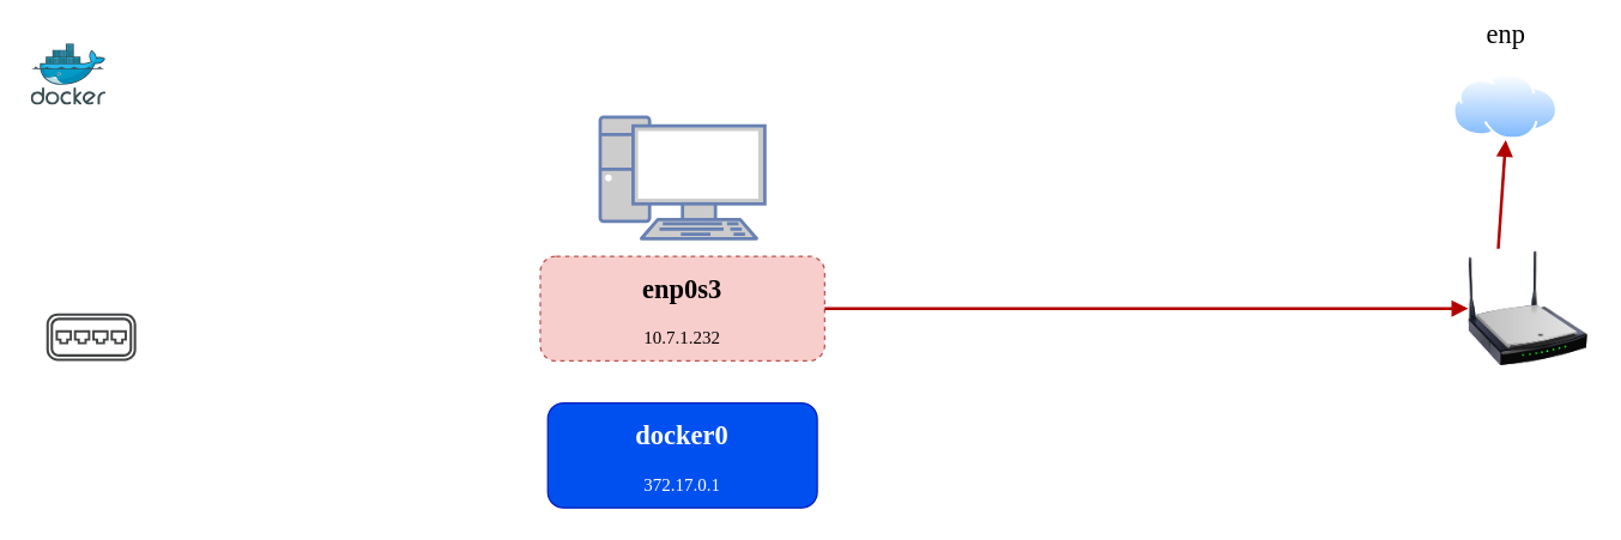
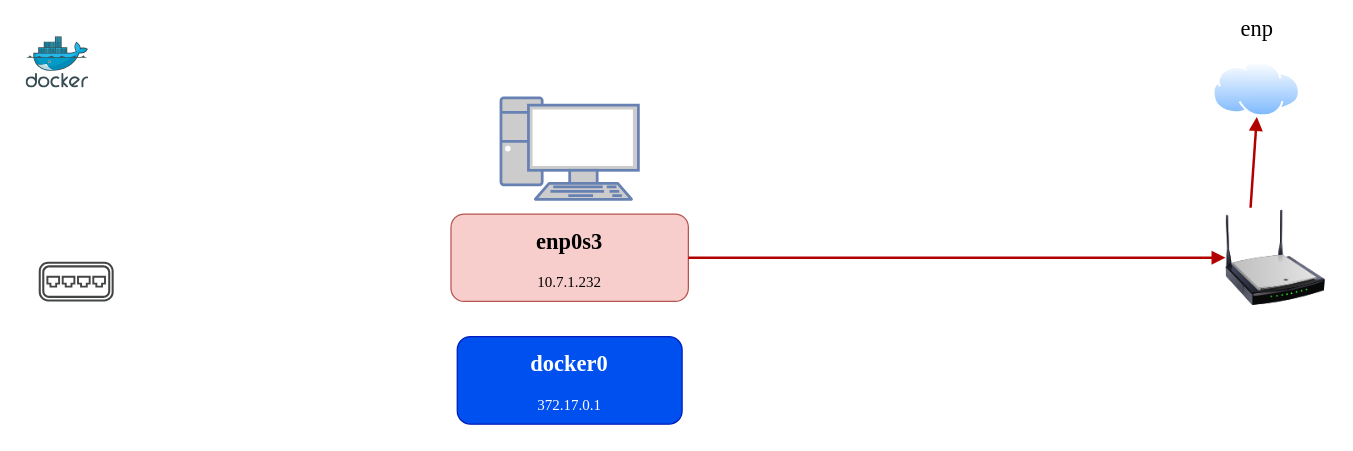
- <mxCell id="7" value="&lt;h2&gt;&lt;font face=&quot;Verdana&quot;&gt;enp0s3&lt;/font&gt;&lt;/h2&gt;&lt;p&gt;&lt;font face=&quot;Verdana&quot;&gt;10.7.1.232&lt;/font&gt;&lt;/p&gt;" style="rounded=1;whiteSpace=wrap;html=1;fillColor=#f8cecc;strokeColor=#b85450;dashed=1;" vertex="1" parent="1"><mxGeometry x="360" y="161.8" width="190" height="70" as="geometry" /></mxCell>
+ <mxCell id="7" value="&lt;h2&gt;&lt;font face=&quot;Verdana&quot;&gt;enp0s3&lt;/font&gt;&lt;/h2&gt;&lt;p&gt;&lt;font face=&quot;Verdana&quot;&gt;10.7.1.232&lt;/font&gt;&lt;/p&gt;" style="rounded=1;whiteSpace=wrap;html=1;fillColor=#f8cecc;strokeColor=#b85450;" vertex="1" parent="1"><mxGeometry x="360" y="161.8" width="190" height="70" as="geometry" /></mxCell>
